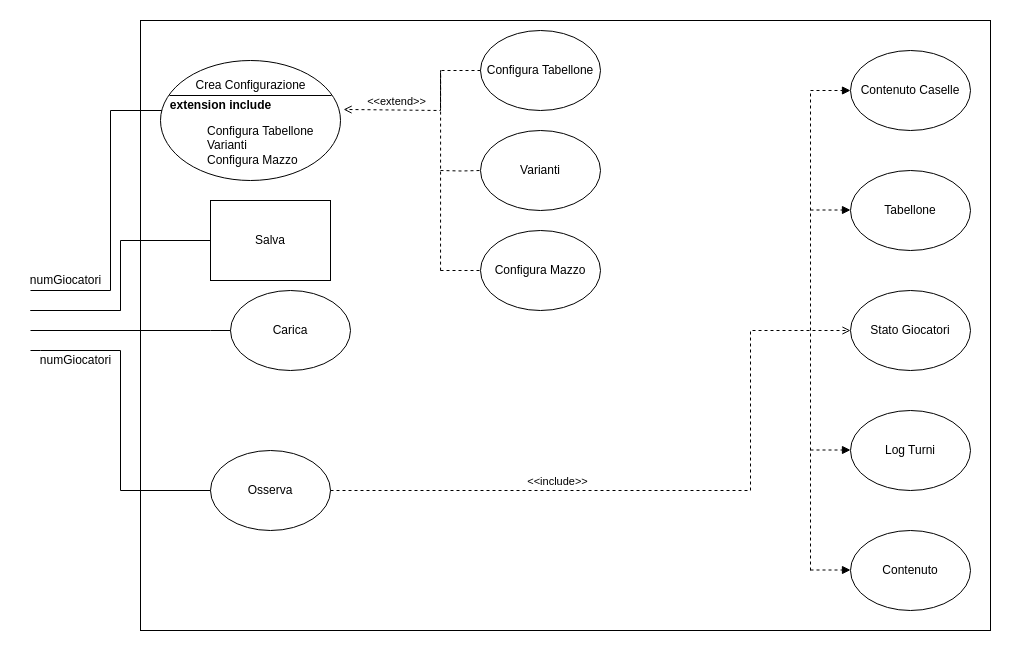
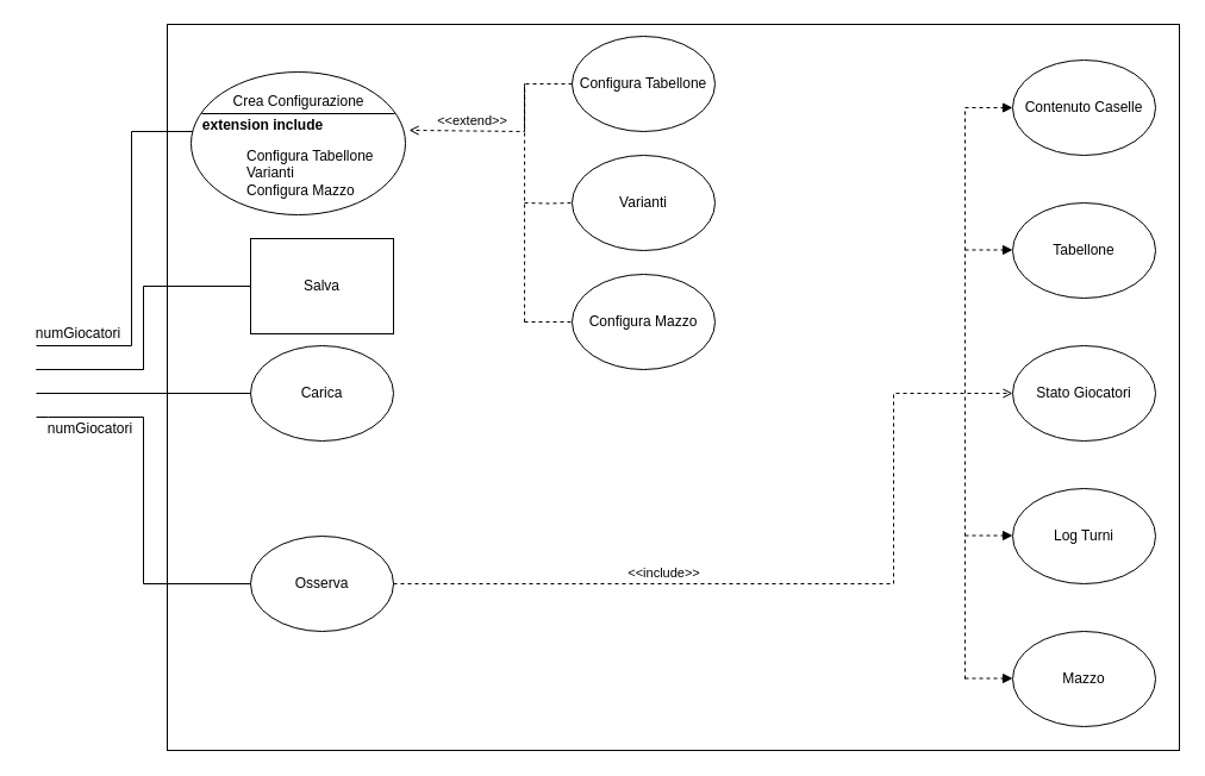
- <mxCell id="16" value="Carica" style="ellipse;whiteSpace=wrap;html=1;" vertex="1" parent="1"><mxGeometry x="230" y="290" width="120" height="80" as="geometry" /></mxCell>
+ <mxCell id="16" value="Carica" style="ellipse;whiteSpace=wrap;html=1;" vertex="1" parent="1"><mxGeometry x="210" y="290" width="120" height="80" as="geometry" /></mxCell>
- <mxCell id="6" value="Contenuto" style="ellipse;whiteSpace=wrap;html=1;" vertex="1" parent="1"><mxGeometry x="850" y="530" width="120" height="80" as="geometry" /></mxCell>
+ <mxCell id="6" value="Mazzo" style="ellipse;whiteSpace=wrap;html=1;" vertex="1" parent="1"><mxGeometry x="850" y="530" width="120" height="80" as="geometry" /></mxCell>
